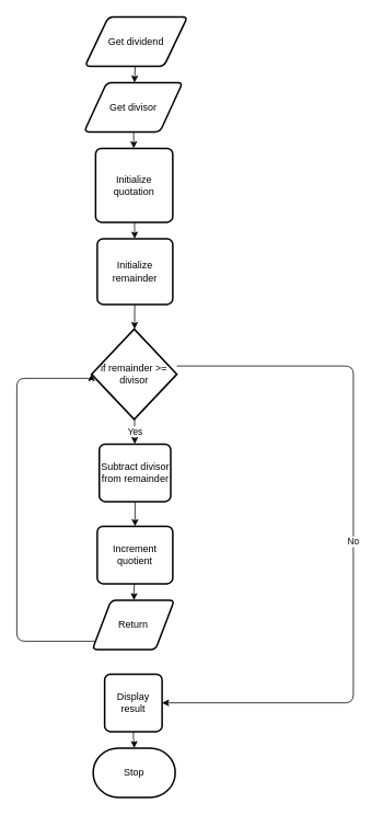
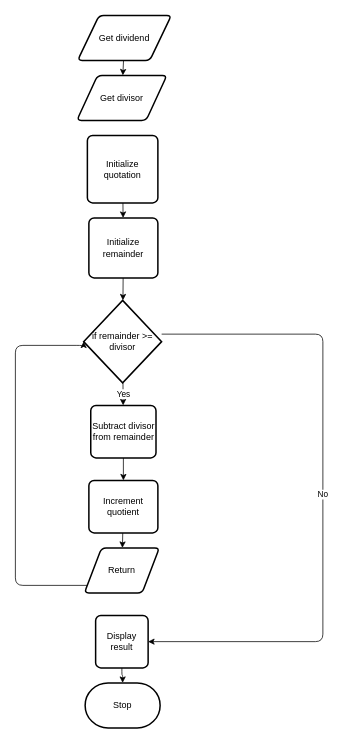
- <mxCell id="5" style="edgeStyle=none;html=1;" edge="1" parent="1" source="6" target="8"><mxGeometry relative="1" as="geometry" /></mxCell>
